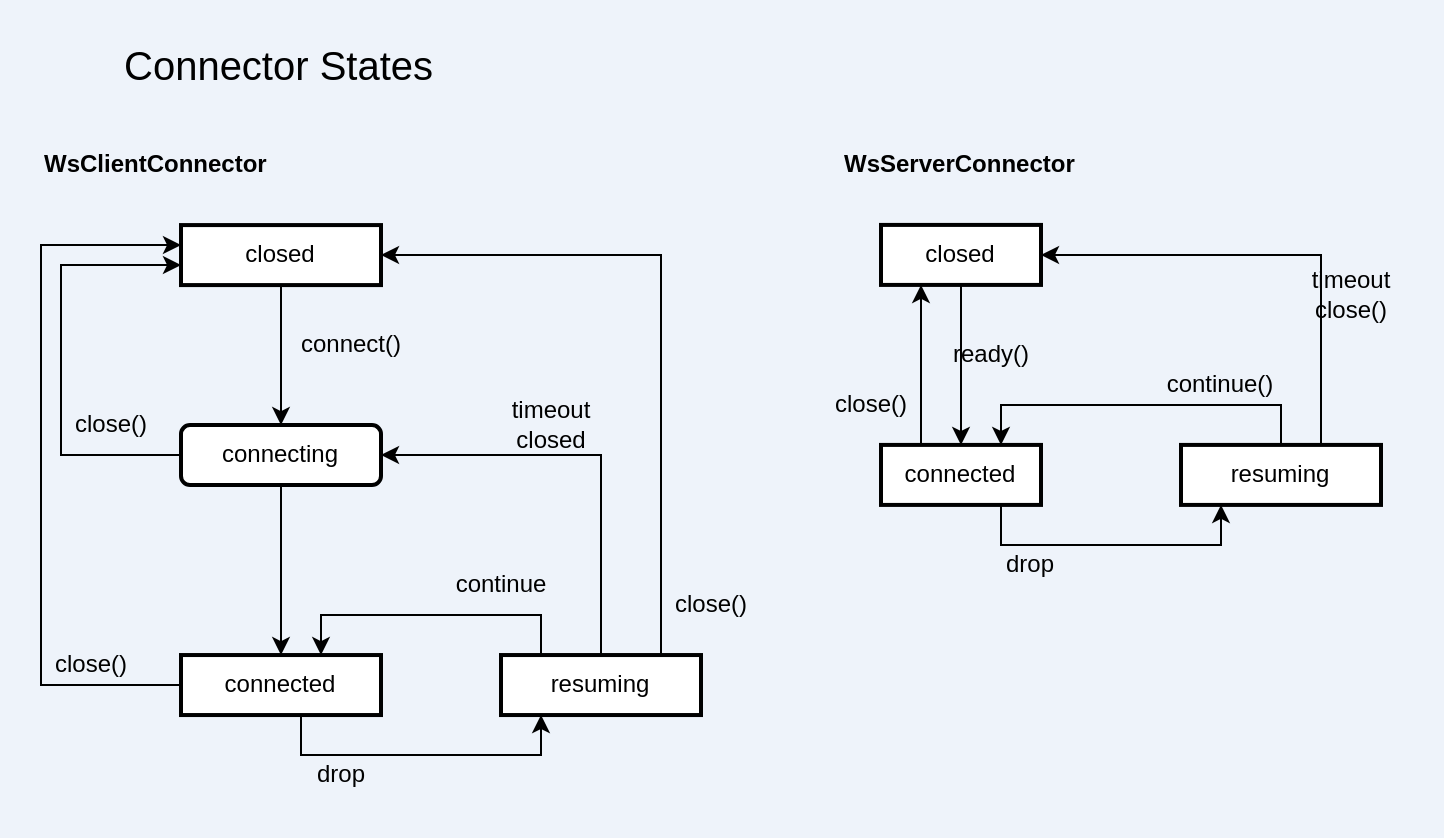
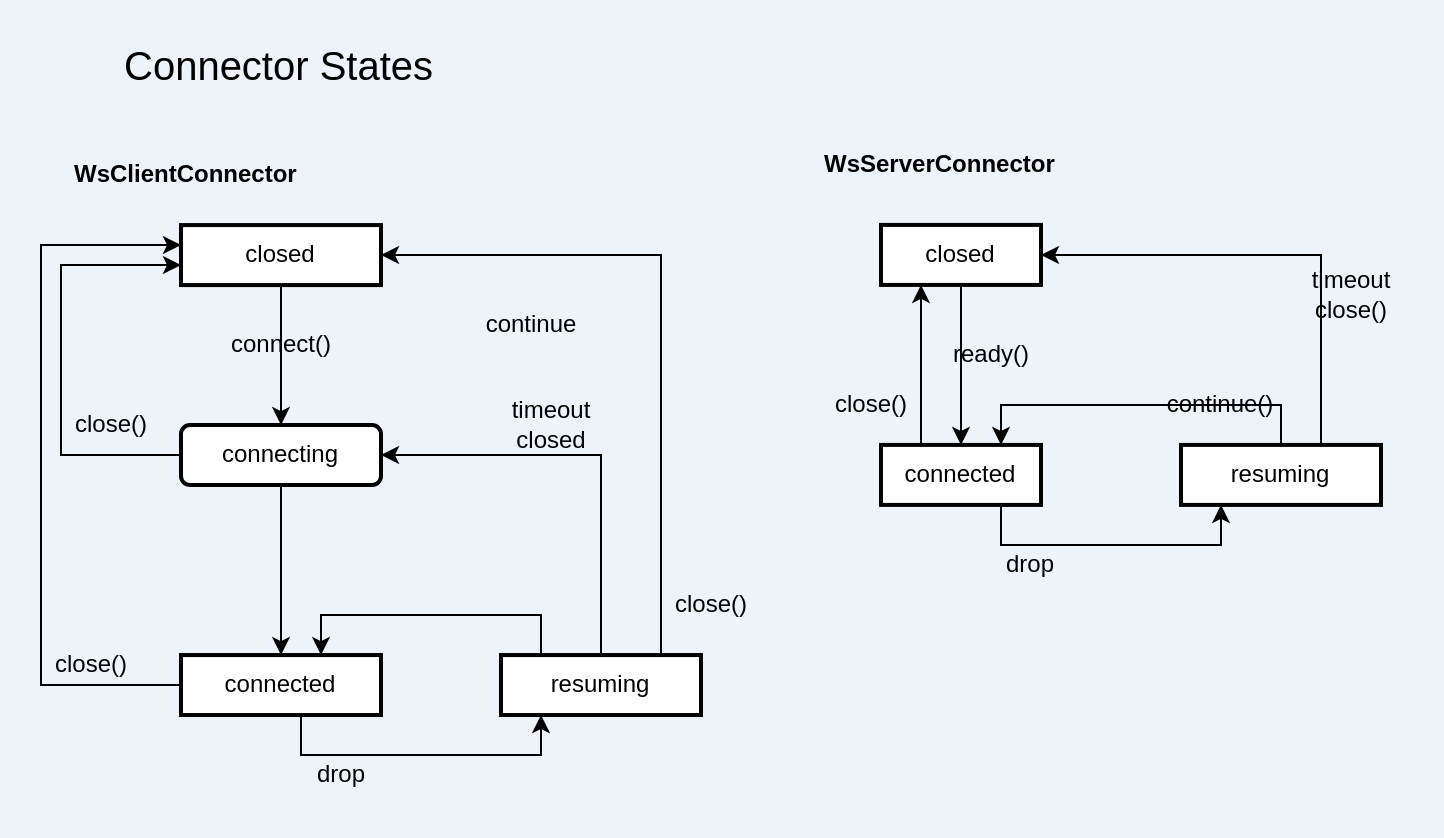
- <mxCell id="35" value="WsClientConnector" style="text;html=1;align=left;verticalAlign=middle;resizable=0;points=[];autosize=1;strokeColor=none;fontStyle=1" parent="1" vertex="1"><mxGeometry x="20" y="70" width="130" height="20" as="geometry" /></mxCell>
+ <mxCell id="35" value="WsClientConnector" style="text;html=1;align=left;verticalAlign=middle;resizable=0;points=[];autosize=1;strokeColor=none;fontStyle=1" parent="1" vertex="1"><mxGeometry x="35" y="75" width="130" height="20" as="geometry" /></mxCell>
- <mxCell id="17" value="WsServerConnector" style="text;html=1;align=left;verticalAlign=middle;resizable=1;points=[];autosize=0;strokeColor=none;fontStyle=1" parent="1" vertex="1"><mxGeometry x="420" y="70" width="145" height="20" as="geometry" /></mxCell>
+ <mxCell id="17" value="WsServerConnector" style="text;html=1;align=left;verticalAlign=middle;resizable=1;points=[];autosize=0;strokeColor=none;fontStyle=1" parent="1" vertex="1"><mxGeometry x="410" y="70" width="145" height="20" as="geometry" /></mxCell>
- <mxCell id="31" value="connect()" style="text;html=1;align=center;verticalAlign=middle;resizable=0;points=[];autosize=1;strokeColor=none;" parent="1" vertex="1"><mxGeometry x="140" y="160.04" width="70" height="20" as="geometry" /></mxCell>
+ <mxCell id="31" value="connect()" style="text;html=1;align=center;verticalAlign=middle;resizable=0;points=[];autosize=1;strokeColor=none;" parent="1" vertex="1"><mxGeometry x="105" y="160.04" width="70" height="20" as="geometry" /></mxCell>
- <mxCell id="34" value="continue()" style="text;html=1;strokeColor=none;fillColor=none;align=center;verticalAlign=middle;whiteSpace=wrap;rounded=0;labelBackgroundColor=none;" parent="1" vertex="1"><mxGeometry x="580" y="179.98" width="60" height="20" as="geometry" /></mxCell>
+ <mxCell id="34" value="continue()" style="text;html=1;strokeColor=none;fillColor=none;align=center;verticalAlign=middle;whiteSpace=wrap;rounded=0;labelBackgroundColor=none;" parent="1" vertex="1"><mxGeometry x="580" y="189.98" width="60" height="20" as="geometry" /></mxCell>
- <mxCell id="20" value="continue" style="text;html=1;align=center;verticalAlign=middle;resizable=0;points=[];autosize=1;strokeColor=none;" parent="1" vertex="1"><mxGeometry x="220" y="280.04" width="60" height="20" as="geometry" /></mxCell>
+ <mxCell id="20" value="continue" style="text;html=1;align=center;verticalAlign=middle;resizable=0;points=[];autosize=1;strokeColor=none;" parent="1" vertex="1"><mxGeometry x="235" y="150.04" width="60" height="20" as="geometry" /></mxCell>
